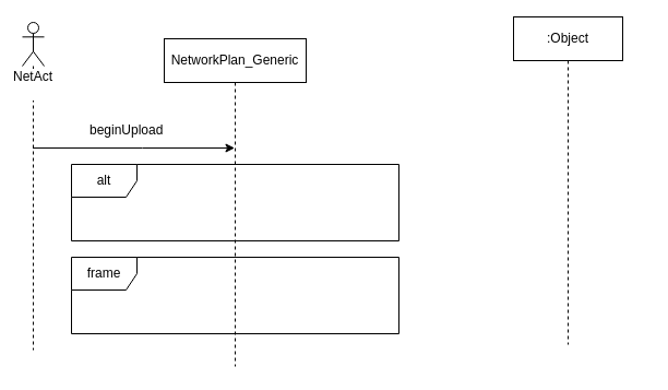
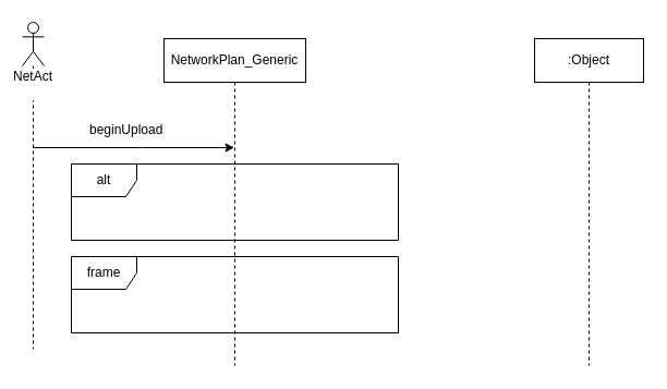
- <mxCell id="3" value=":Object" style="shape=umlLifeline;perimeter=lifelinePerimeter;whiteSpace=wrap;html=1;container=1;collapsible=0;recursiveResize=0;outlineConnect=0;" vertex="1" parent="1"><mxGeometry x="470" y="15" width="100" height="300" as="geometry" /></mxCell>
+ <mxCell id="3" value=":Object" style="shape=umlLifeline;perimeter=lifelinePerimeter;whiteSpace=wrap;html=1;container=1;collapsible=0;recursiveResize=0;outlineConnect=0;" vertex="1" parent="1"><mxGeometry x="490" y="35" width="100" height="300" as="geometry" /></mxCell>
